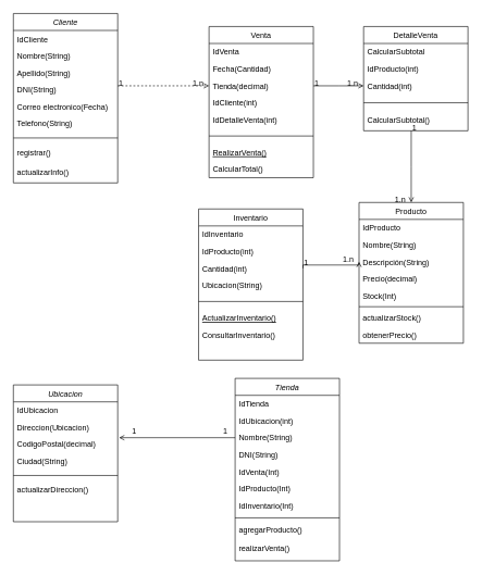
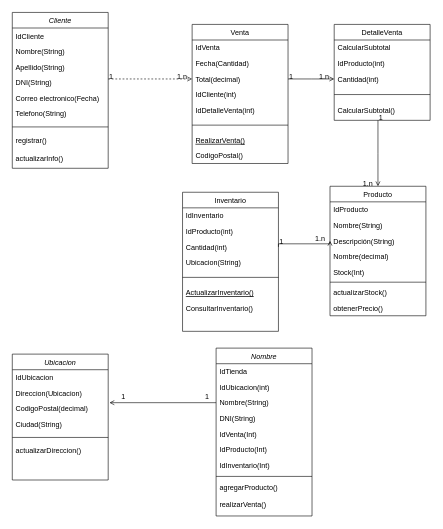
- <mxCell id="15" value="Tienda(decimal)" style="text;align=left;verticalAlign=top;spacingLeft=4;spacingRight=4;overflow=hidden;rotatable=0;points=[[0,0.5],[1,0.5]];portConstraint=eastwest;rounded=0;shadow=0;html=0;" vertex="1" parent="12"><mxGeometry y="78" width="160" height="26" as="geometry" /></mxCell>
+ <mxCell id="15" value="Total(decimal)" style="text;align=left;verticalAlign=top;spacingLeft=4;spacingRight=4;overflow=hidden;rotatable=0;points=[[0,0.5],[1,0.5]];portConstraint=eastwest;rounded=0;shadow=0;html=0;" vertex="1" parent="12"><mxGeometry y="78" width="160" height="26" as="geometry" /></mxCell>
- <mxCell id="20" value="CalcularTotal()" style="text;align=left;verticalAlign=top;spacingLeft=4;spacingRight=4;overflow=hidden;rotatable=0;points=[[0,0.5],[1,0.5]];portConstraint=eastwest;" parent="12" vertex="1"><mxGeometry y="206" width="160" height="26" as="geometry" /></mxCell>
+ <mxCell id="20" value="CodigoPostal()" style="text;align=left;verticalAlign=top;spacingLeft=4;spacingRight=4;overflow=hidden;rotatable=0;points=[[0,0.5],[1,0.5]];portConstraint=eastwest;" parent="12" vertex="1"><mxGeometry y="206" width="160" height="26" as="geometry" /></mxCell>
- <mxCell id="42" value="Precio(decimal)" style="text;align=left;verticalAlign=top;spacingLeft=4;spacingRight=4;overflow=hidden;rotatable=0;points=[[0,0.5],[1,0.5]];portConstraint=eastwest;rounded=0;shadow=0;html=0;" vertex="1" parent="38"><mxGeometry y="104" width="160" height="26" as="geometry" /></mxCell>
+ <mxCell id="42" value="Nombre(decimal)" style="text;align=left;verticalAlign=top;spacingLeft=4;spacingRight=4;overflow=hidden;rotatable=0;points=[[0,0.5],[1,0.5]];portConstraint=eastwest;rounded=0;shadow=0;html=0;" vertex="1" parent="38"><mxGeometry y="104" width="160" height="26" as="geometry" /></mxCell>
- <mxCell id="56" value="Tienda" style="swimlane;fontStyle=2;align=center;verticalAlign=top;childLayout=stackLayout;horizontal=1;startSize=26;horizontalStack=0;resizeParent=1;resizeLast=0;collapsible=1;marginBottom=0;rounded=0;shadow=0;strokeWidth=1;" vertex="1" parent="1"><mxGeometry x="360" y="580" width="160" height="280" as="geometry"><mxRectangle x="230" y="140" width="160" height="26" as="alternateBounds" /></mxGeometry></mxCell>
+ <mxCell id="56" value="Nombre" style="swimlane;fontStyle=2;align=center;verticalAlign=top;childLayout=stackLayout;horizontal=1;startSize=26;horizontalStack=0;resizeParent=1;resizeLast=0;collapsible=1;marginBottom=0;rounded=0;shadow=0;strokeWidth=1;" vertex="1" parent="1"><mxGeometry x="360" y="580" width="160" height="280" as="geometry"><mxRectangle x="230" y="140" width="160" height="26" as="alternateBounds" /></mxGeometry></mxCell>
